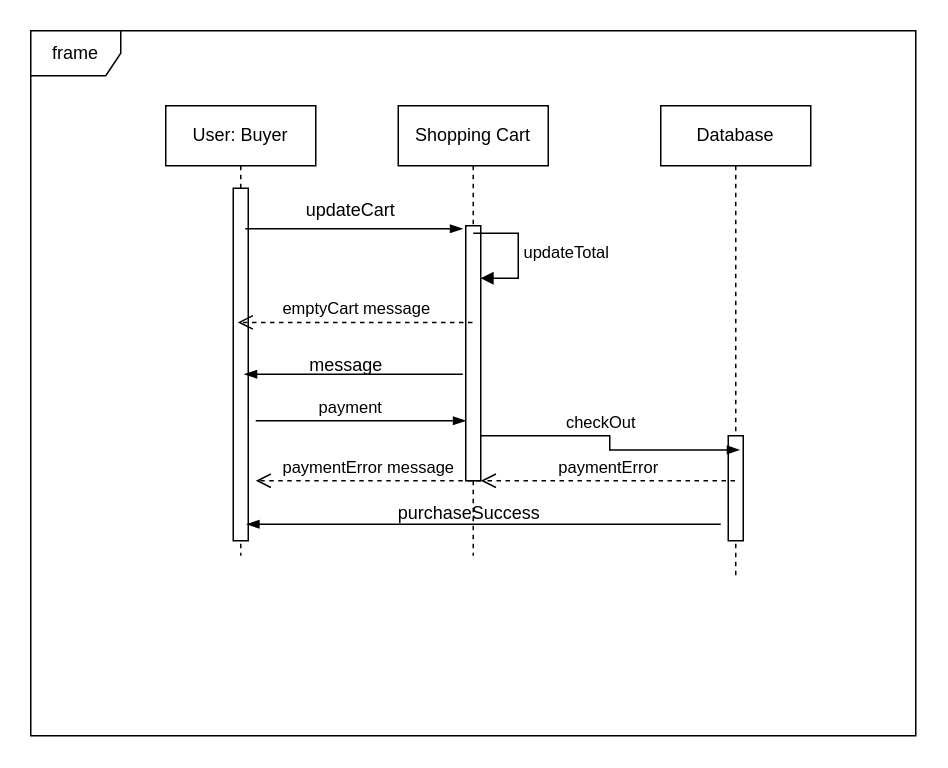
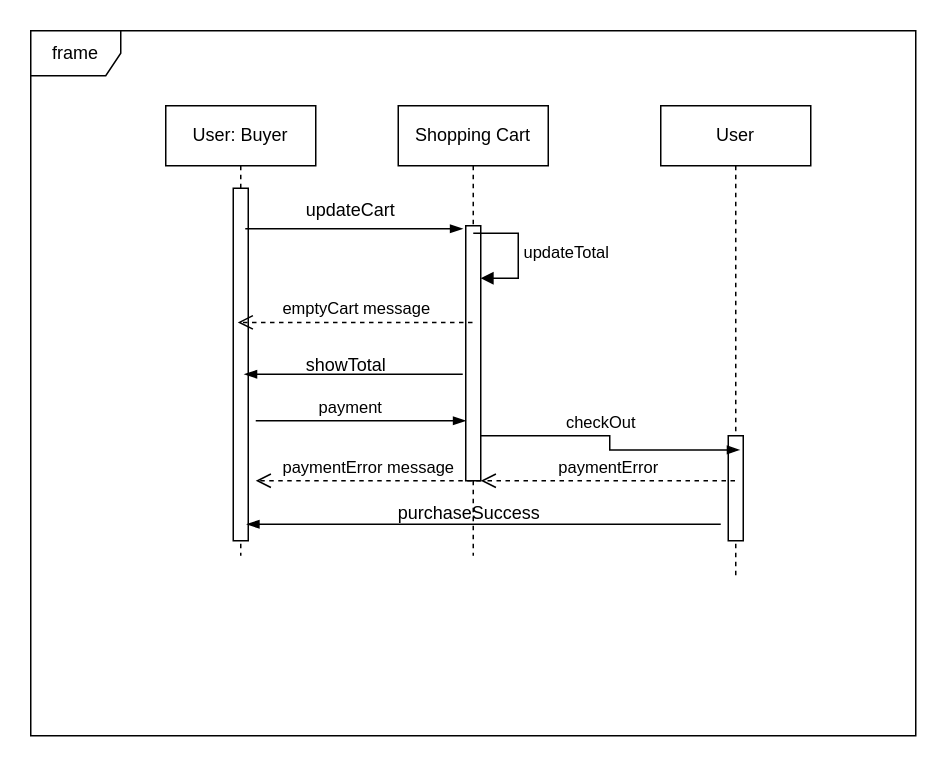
- <mxCell id="8" value="Database" style="shape=umlLifeline;perimeter=lifelinePerimeter;whiteSpace=wrap;html=1;container=1;dropTarget=0;collapsible=0;recursiveResize=0;outlineConnect=0;portConstraint=eastwest;newEdgeStyle={&quot;curved&quot;:0,&quot;rounded&quot;:0};" vertex="1" parent="1"><mxGeometry x="440" y="70" width="100" height="313" as="geometry" /></mxCell>
+ <mxCell id="8" value="User" style="shape=umlLifeline;perimeter=lifelinePerimeter;whiteSpace=wrap;html=1;container=1;dropTarget=0;collapsible=0;recursiveResize=0;outlineConnect=0;portConstraint=eastwest;newEdgeStyle={&quot;curved&quot;:0,&quot;rounded&quot;:0};" vertex="1" parent="1"><mxGeometry x="440" y="70" width="100" height="313" as="geometry" /></mxCell>
- <mxCell id="14" value="message" style="text;html=1;align=center;verticalAlign=middle;resizable=0;points=[];autosize=1;strokeColor=none;fillColor=none;" vertex="1" parent="1"><mxGeometry x="190" y="228" width="80" height="30" as="geometry" /></mxCell>
+ <mxCell id="14" value="showTotal" style="text;html=1;align=center;verticalAlign=middle;resizable=0;points=[];autosize=1;strokeColor=none;fillColor=none;" vertex="1" parent="1"><mxGeometry x="190" y="228" width="80" height="30" as="geometry" /></mxCell>
